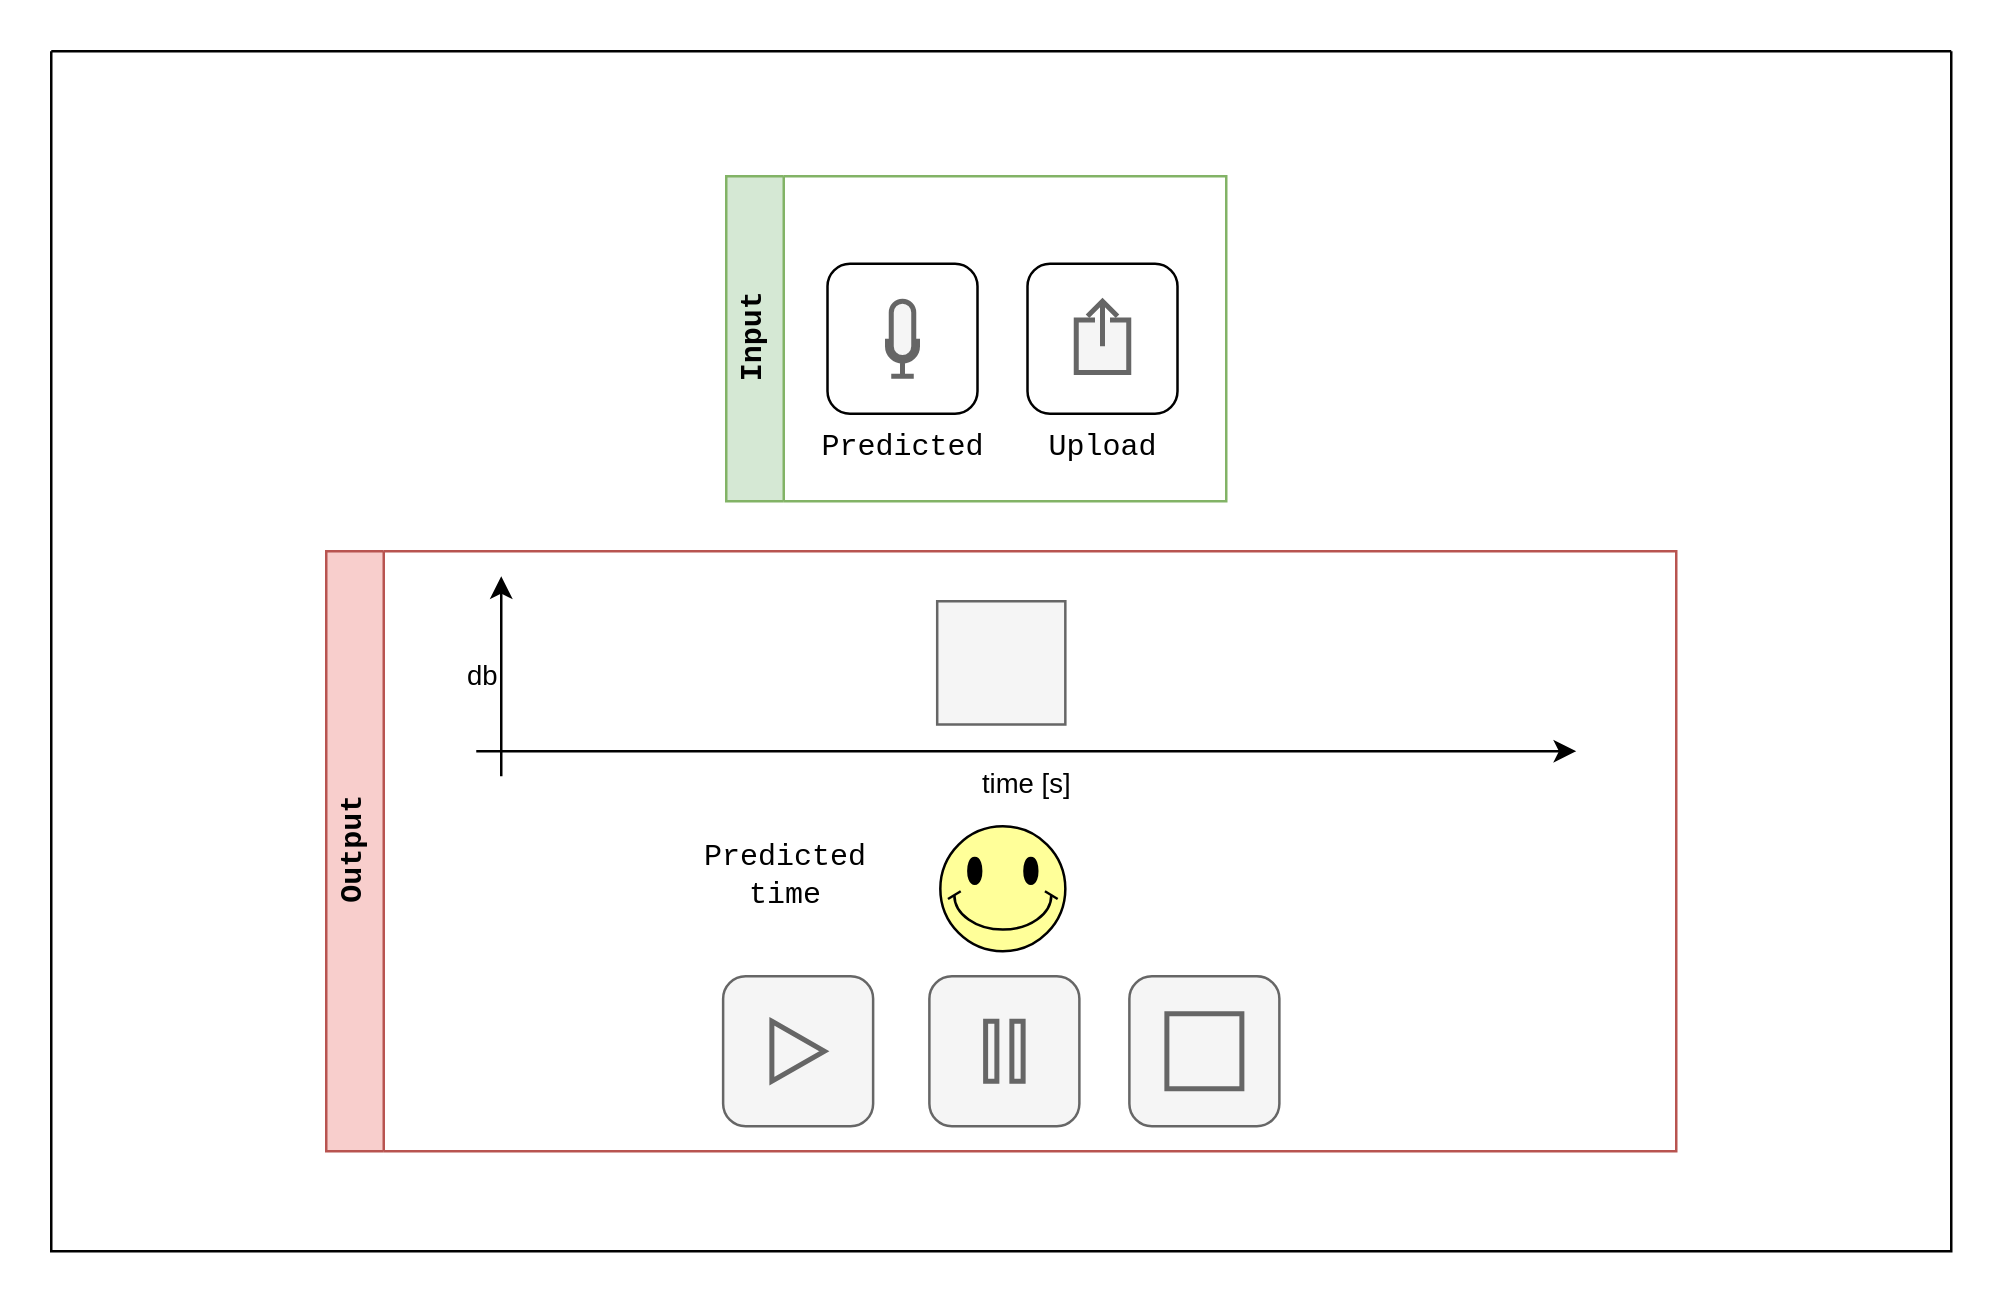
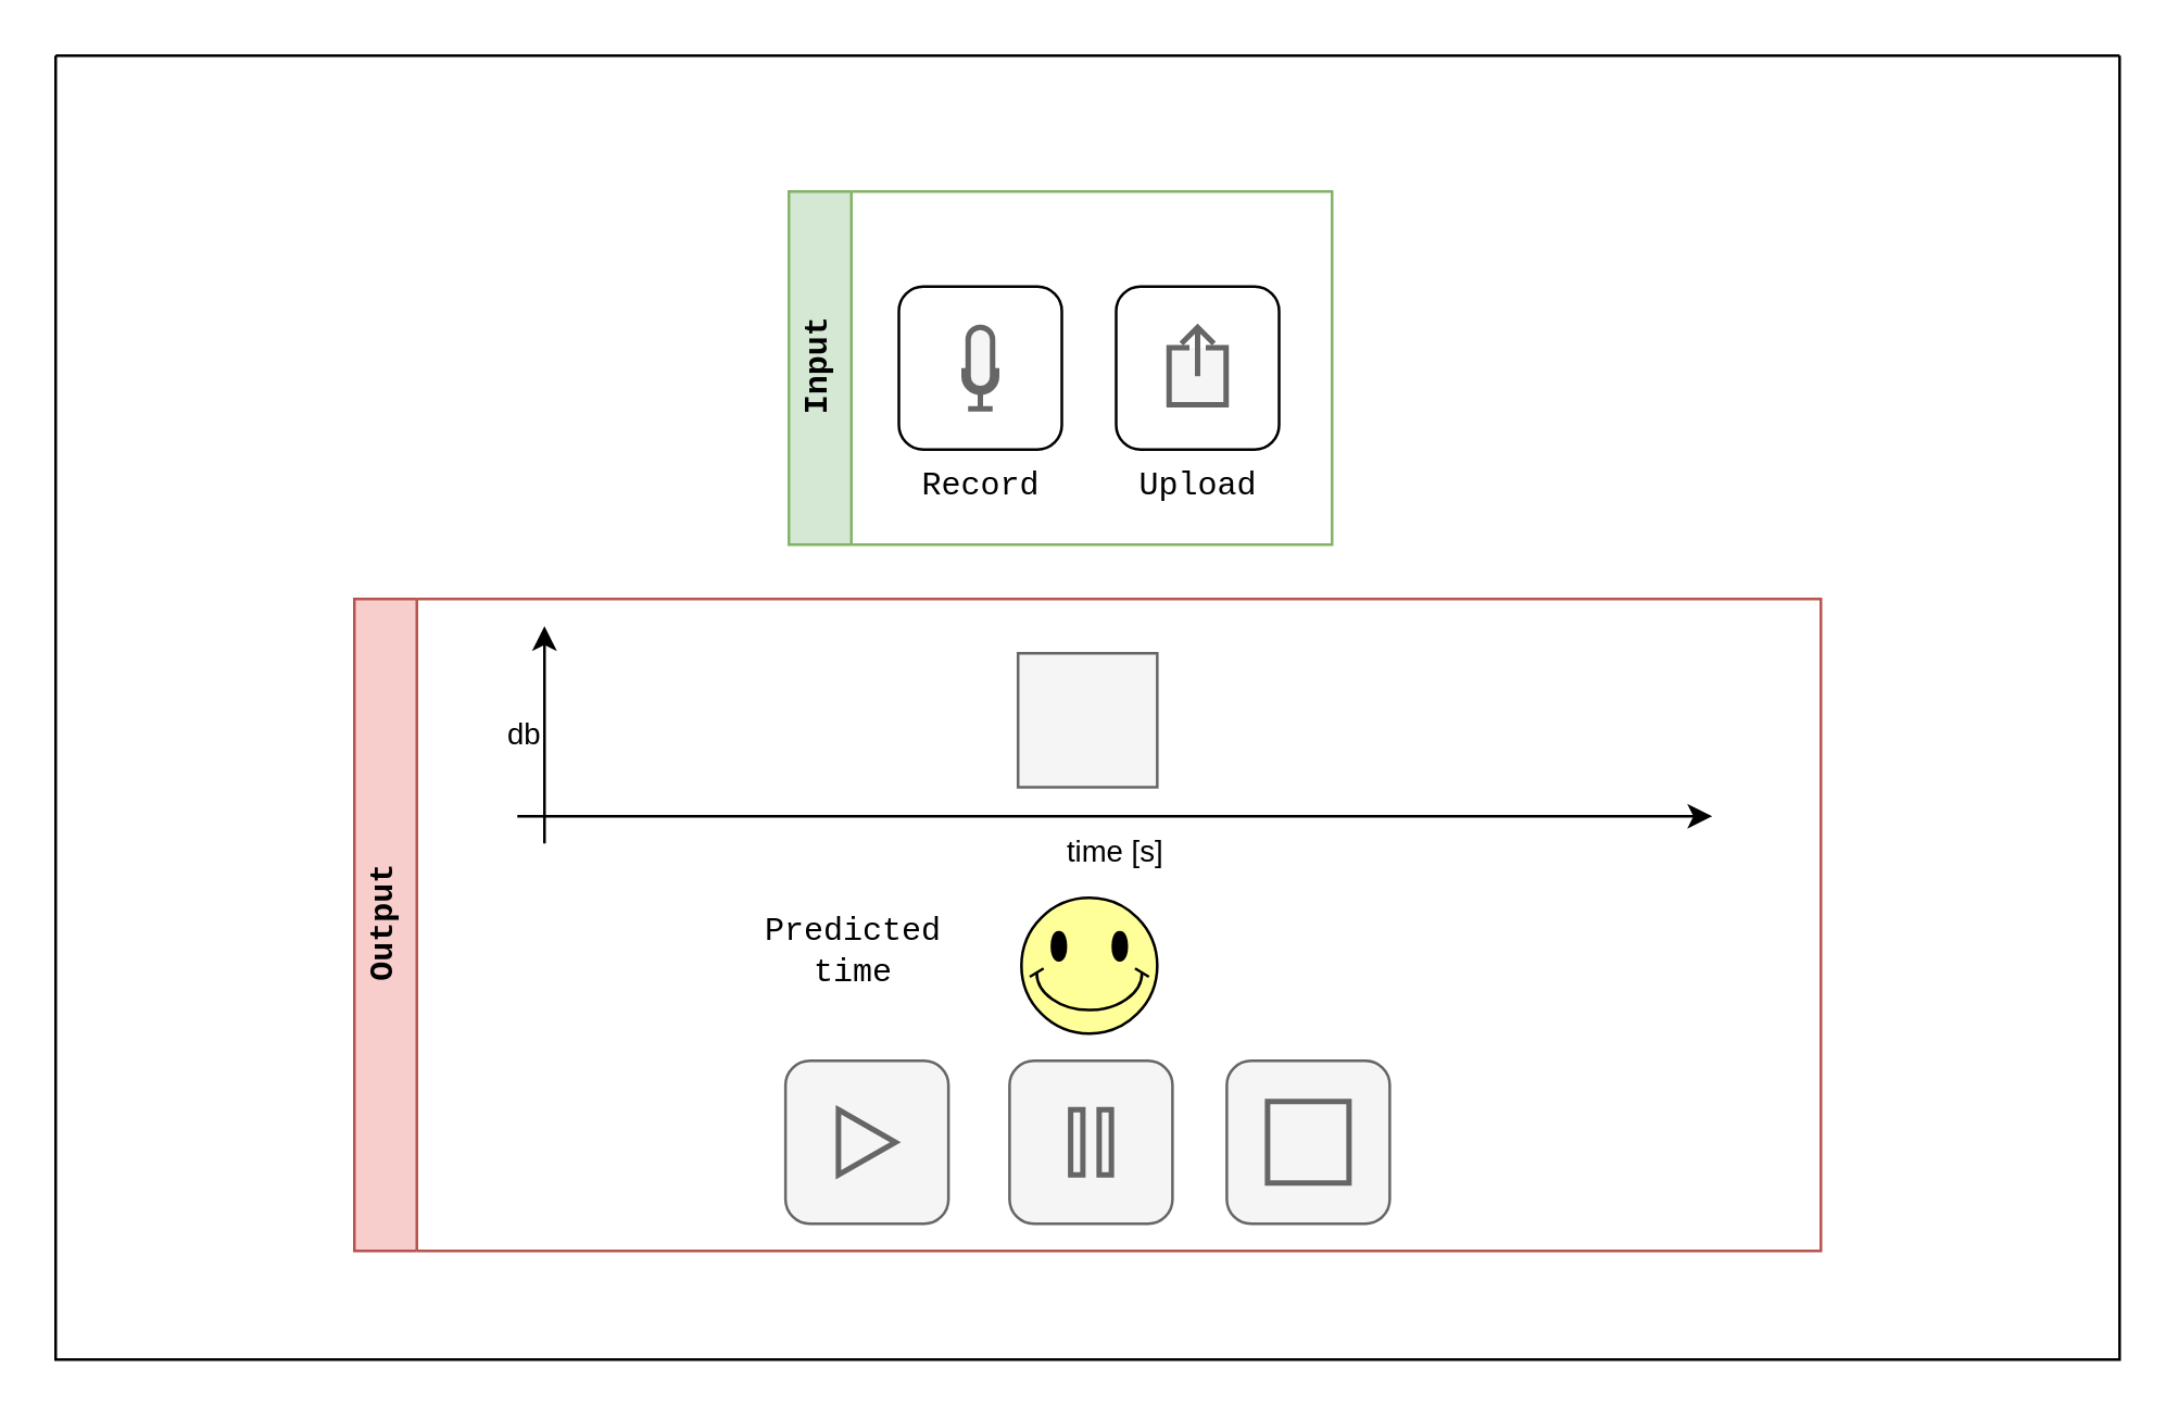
- <mxCell id="5" value="Predicted" style="rounded=1;whiteSpace=wrap;html=1;labelPosition=center;verticalLabelPosition=bottom;align=center;verticalAlign=top;fontFamily=Courier New;" vertex="1" parent="4"><mxGeometry width="60" height="60" as="geometry" /></mxCell>
+ <mxCell id="5" value="Record" style="rounded=1;whiteSpace=wrap;html=1;labelPosition=center;verticalLabelPosition=bottom;align=center;verticalAlign=top;fontFamily=Courier New;" vertex="1" parent="4"><mxGeometry width="60" height="60" as="geometry" /></mxCell>
